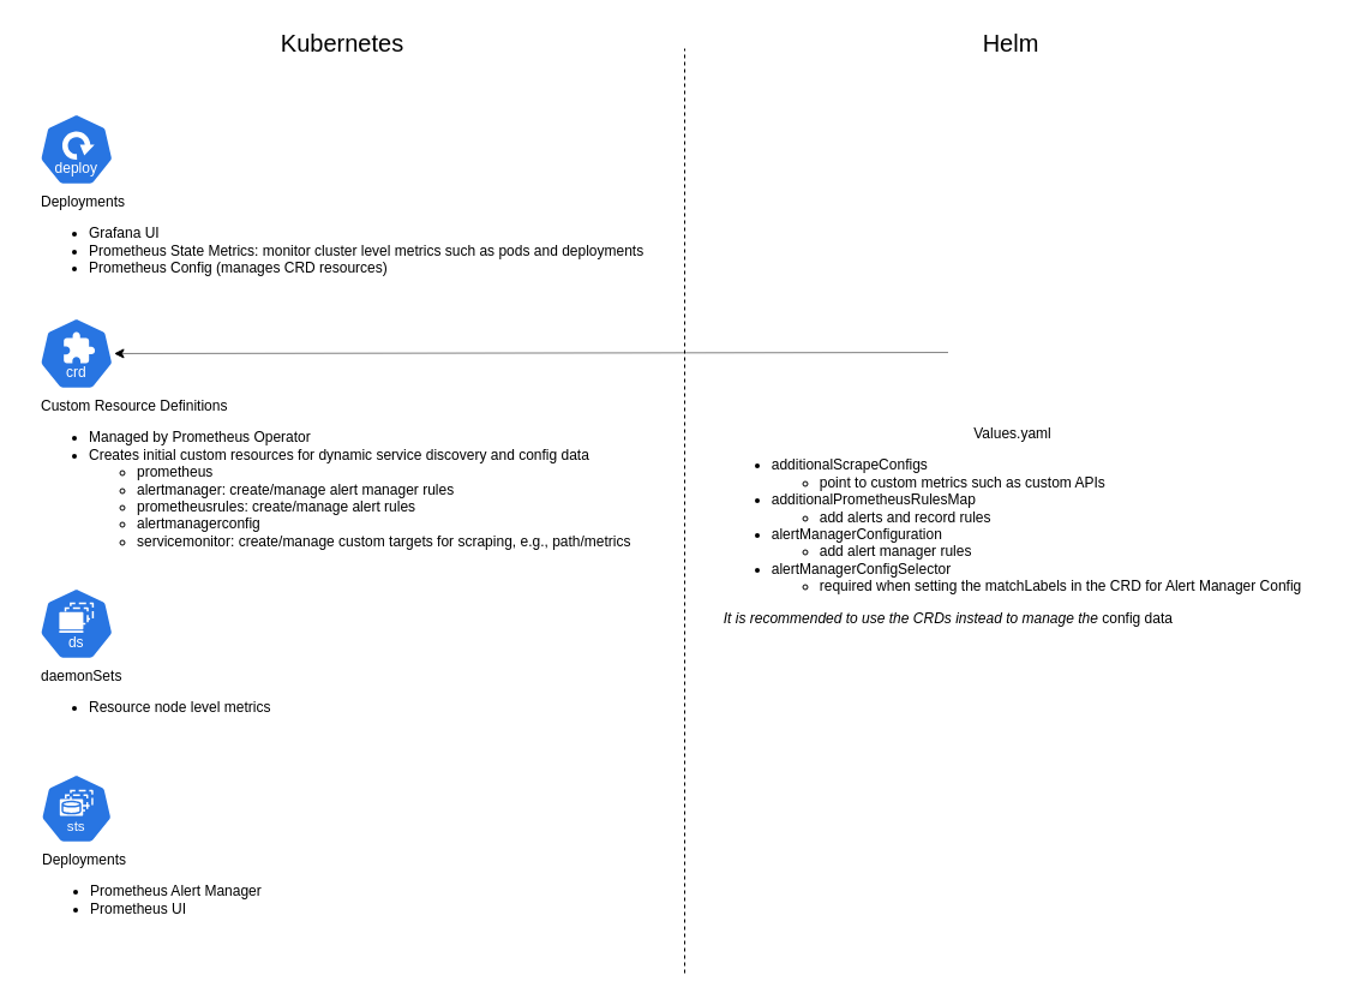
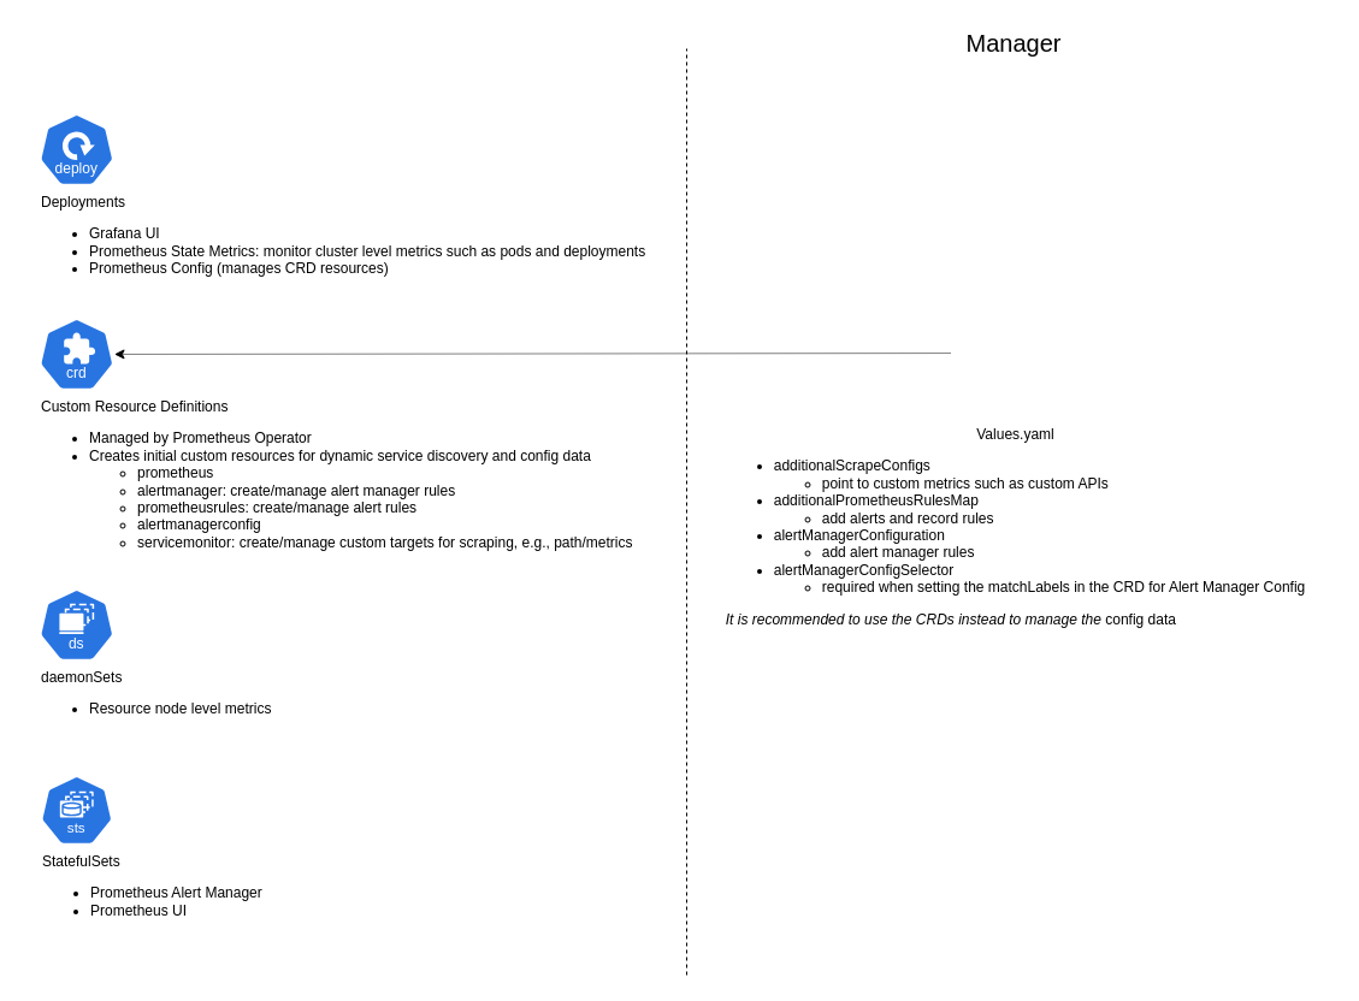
- <mxCell id="7" value="&lt;font style=&quot;font-size: 20px;&quot;&gt;Kubernetes&lt;/font&gt;" style="text;html=1;align=center;verticalAlign=middle;whiteSpace=wrap;rounded=0;" parent="1" vertex="1"><mxGeometry x="20" y="20" width="530" height="30" as="geometry" /></mxCell>
- <mxCell id="8" value="&lt;span style=&quot;font-size: 20px;&quot;&gt;Helm&lt;/span&gt;" style="text;html=1;align=center;verticalAlign=middle;whiteSpace=wrap;rounded=0;" parent="1" vertex="1"><mxGeometry x="577" y="20" width="530" height="30" as="geometry" /></mxCell>
+ <mxCell id="8" value="&lt;span style=&quot;font-size: 20px;&quot;&gt;Manager&lt;/span&gt;" style="text;html=1;align=center;verticalAlign=middle;whiteSpace=wrap;rounded=0;" parent="1" vertex="1"><mxGeometry x="577" y="20" width="530" height="30" as="geometry" /></mxCell>
- <mxCell id="3" value="Deployments&lt;div&gt;&lt;ul&gt;&lt;li&gt;Prometheus Alert Manager&lt;/li&gt;&lt;li&gt;Prometheus UI&lt;/li&gt;&lt;/ul&gt;&lt;/div&gt;" style="aspect=fixed;sketch=0;html=1;dashed=0;whitespace=wrap;verticalLabelPosition=bottom;verticalAlign=top;fillColor=#2875E2;strokeColor=#ffffff;points=[[0.005,0.63,0],[0.1,0.2,0],[0.9,0.2,0],[0.5,0,0],[0.995,0.63,0],[0.72,0.99,0],[0.5,1,0],[0.28,0.99,0]];shape=mxgraph.kubernetes.icon2;kubernetesLabel=1;prIcon=sts;align=left;" parent="1" vertex="1"><mxGeometry x="33.04" y="644" width="60.42" height="58" as="geometry" /></mxCell>
+ <mxCell id="3" value="StatefulSets&lt;div&gt;&lt;ul&gt;&lt;li&gt;Prometheus Alert Manager&lt;/li&gt;&lt;li&gt;Prometheus UI&lt;/li&gt;&lt;/ul&gt;&lt;/div&gt;" style="aspect=fixed;sketch=0;html=1;dashed=0;whitespace=wrap;verticalLabelPosition=bottom;verticalAlign=top;fillColor=#2875E2;strokeColor=#ffffff;points=[[0.005,0.63,0],[0.1,0.2,0],[0.9,0.2,0],[0.5,0,0],[0.995,0.63,0],[0.72,0.99,0],[0.5,1,0],[0.28,0.99,0]];shape=mxgraph.kubernetes.icon2;kubernetesLabel=1;prIcon=sts;align=left;" parent="1" vertex="1"><mxGeometry x="33.04" y="644" width="60.42" height="58" as="geometry" /></mxCell>
